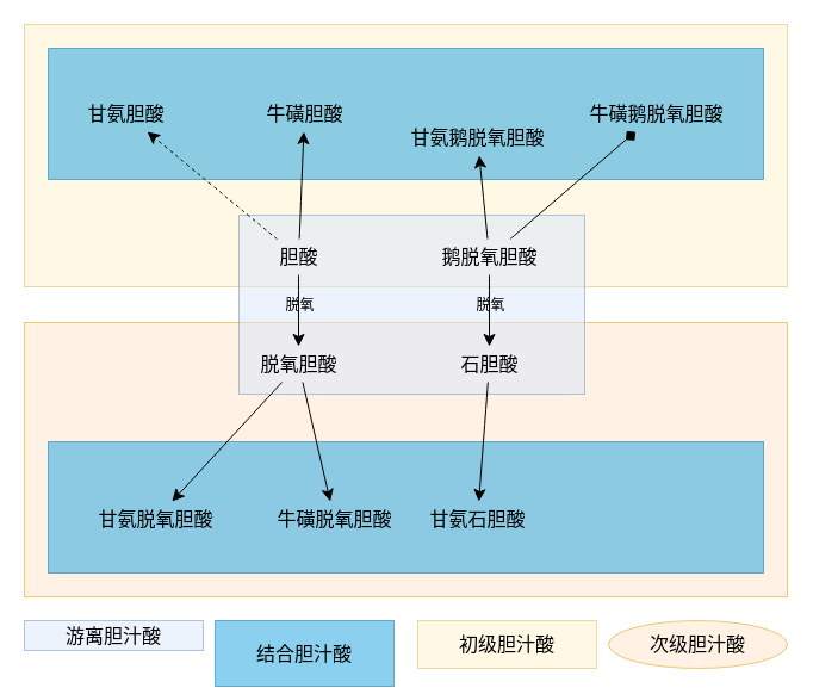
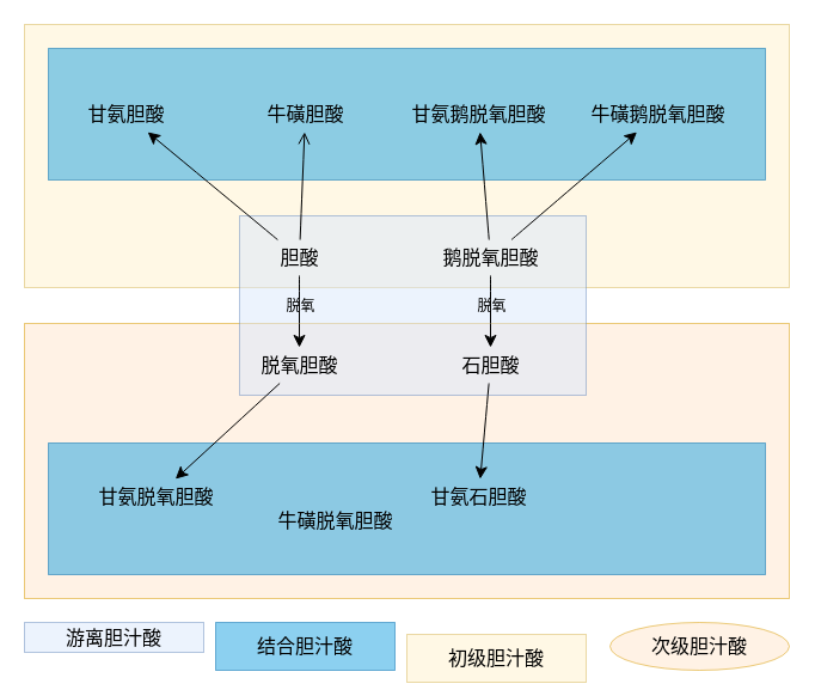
- <mxCell id="24" value="甘氨鹅脱氧胆酸" style="text;html=1;align=center;verticalAlign=middle;resizable=0;points=[];autosize=1;strokeColor=none;fillColor=none;fontSize=16;" vertex="1" parent="1"><mxGeometry x="330" y="100" width="140" height="30" as="geometry" /></mxCell>
+ <mxCell id="24" value="甘氨鹅脱氧胆酸" style="text;html=1;align=center;verticalAlign=middle;resizable=0;points=[];autosize=1;strokeColor=none;fillColor=none;fontSize=16;" vertex="1" parent="1"><mxGeometry x="330" y="80" width="140" height="30" as="geometry" /></mxCell>
- <mxCell id="13" style="edgeStyle=none;curved=1;rounded=0;orthogonalLoop=1;jettySize=auto;html=1;fontSize=12;startSize=8;endSize=8;endArrow=diamond;" edge="1" parent="1" source="16" target="25"><mxGeometry relative="1" as="geometry" /></mxCell>
+ <mxCell id="13" style="edgeStyle=none;curved=1;rounded=0;orthogonalLoop=1;jettySize=auto;html=1;fontSize=12;startSize=8;endSize=8;" edge="1" parent="1" source="16" target="25"><mxGeometry relative="1" as="geometry" /></mxCell>
- <mxCell id="7" value="" style="edgeStyle=none;curved=1;rounded=0;orthogonalLoop=1;jettySize=auto;html=1;fontSize=12;startSize=8;endSize=8;" edge="1" parent="1" source="11" target="23"><mxGeometry relative="1" as="geometry" /></mxCell>
+ <mxCell id="7" value="" style="edgeStyle=none;curved=1;rounded=0;orthogonalLoop=1;jettySize=auto;html=1;fontSize=12;startSize=8;endSize=8;endArrow=open;" edge="1" parent="1" source="11" target="23"><mxGeometry relative="1" as="geometry" /></mxCell>
- <mxCell id="8" style="edgeStyle=none;curved=1;rounded=0;orthogonalLoop=1;jettySize=auto;html=1;fontSize=12;startSize=8;endSize=8;dashed=1;" edge="1" parent="1" source="11" target="22"><mxGeometry relative="1" as="geometry" /></mxCell>
+ <mxCell id="8" style="edgeStyle=none;curved=1;rounded=0;orthogonalLoop=1;jettySize=auto;html=1;fontSize=12;startSize=8;endSize=8;" edge="1" parent="1" source="11" target="22"><mxGeometry relative="1" as="geometry" /></mxCell>
- <mxCell id="17" style="edgeStyle=none;curved=1;rounded=0;orthogonalLoop=1;jettySize=auto;html=1;fontSize=12;startSize=8;endSize=8;" edge="1" parent="1" source="19" target="27"><mxGeometry relative="1" as="geometry" /></mxCell>
- <mxCell id="26" value="甘氨脱氧胆酸" style="text;html=1;align=center;verticalAlign=middle;resizable=0;points=[];autosize=1;strokeColor=none;fillColor=none;fontSize=16;" vertex="1" parent="1"><mxGeometry x="70" y="420" width="120" height="30" as="geometry" /></mxCell>
+ <mxCell id="26" value="甘氨脱氧胆酸" style="text;html=1;align=center;verticalAlign=middle;resizable=0;points=[];autosize=1;strokeColor=none;fillColor=none;fontSize=16;" vertex="1" parent="1"><mxGeometry x="70" y="400" width="120" height="30" as="geometry" /></mxCell>
- <mxCell id="28" value="甘氨石胆酸" style="text;html=1;align=center;verticalAlign=middle;resizable=0;points=[];autosize=1;strokeColor=none;fillColor=none;fontSize=16;" vertex="1" parent="1"><mxGeometry x="350" y="420" width="100" height="30" as="geometry" /></mxCell>
+ <mxCell id="28" value="甘氨石胆酸" style="text;html=1;align=center;verticalAlign=middle;resizable=0;points=[];autosize=1;strokeColor=none;fillColor=none;fontSize=16;" vertex="1" parent="1"><mxGeometry x="350" y="400" width="100" height="30" as="geometry" /></mxCell>
- <mxCell id="31" value="初级胆汁酸" style="rounded=0;whiteSpace=wrap;html=1;fontSize=16;fillColor=#fff2cc;strokeColor=#d6b656;opacity=50;" vertex="1" parent="1"><mxGeometry x="350" y="520" width="150" height="40" as="geometry" /></mxCell>
+ <mxCell id="31" value="初级胆汁酸" style="rounded=0;whiteSpace=wrap;html=1;fontSize=16;fillColor=#fff2cc;strokeColor=#d6b656;opacity=50;" vertex="1" parent="1"><mxGeometry x="340" y="530" width="150" height="40" as="geometry" /></mxCell>
- <mxCell id="30" value="&lt;font color=&quot;#000000&quot;&gt;结合胆汁酸&lt;/font&gt;" style="rounded=0;whiteSpace=wrap;html=1;fontSize=16;fillColor=#1ba1e2;strokeColor=#006EAF;opacity=50;fontColor=#ffffff;" vertex="1" parent="1"><mxGeometry x="180" y="520" width="150" height="55" as="geometry" /></mxCell>
+ <mxCell id="30" value="&lt;font color=&quot;#000000&quot;&gt;结合胆汁酸&lt;/font&gt;" style="rounded=0;whiteSpace=wrap;html=1;fontSize=16;fillColor=#1ba1e2;strokeColor=#006EAF;opacity=50;fontColor=#ffffff;" vertex="1" parent="1"><mxGeometry x="180" y="520" width="150" height="40" as="geometry" /></mxCell>
